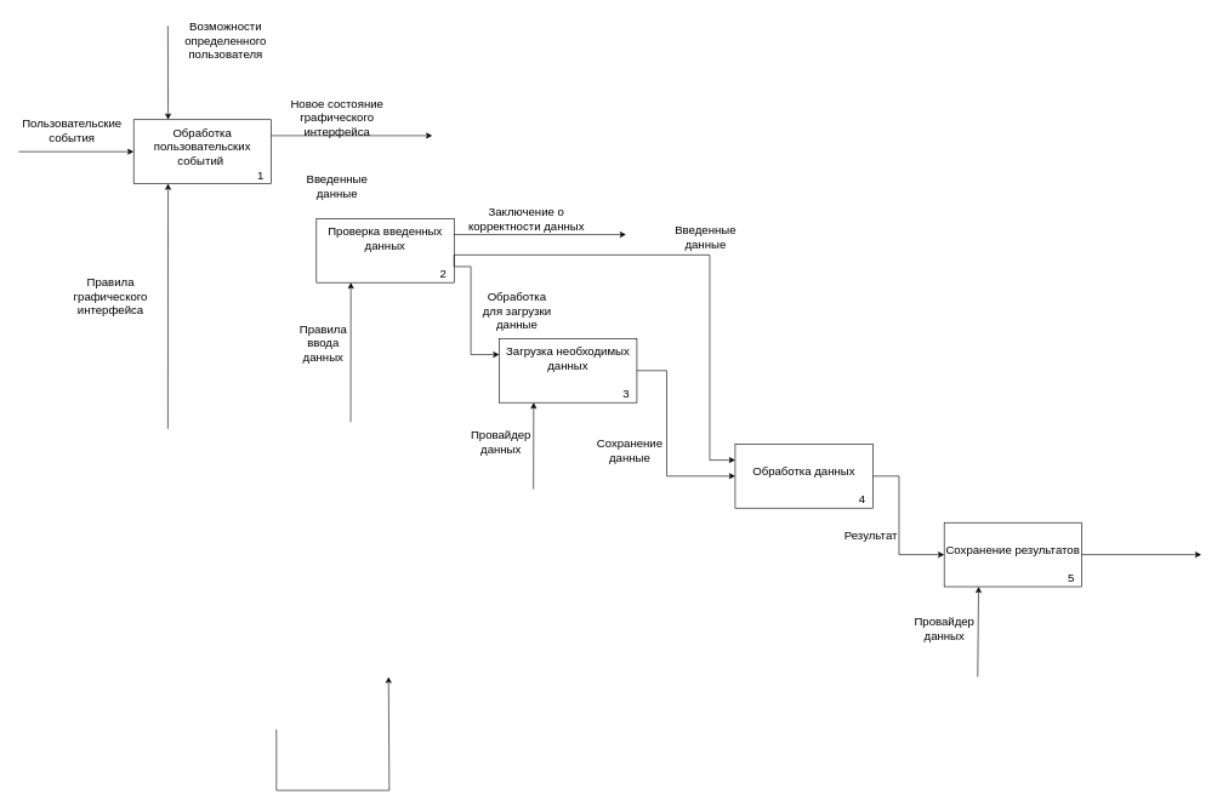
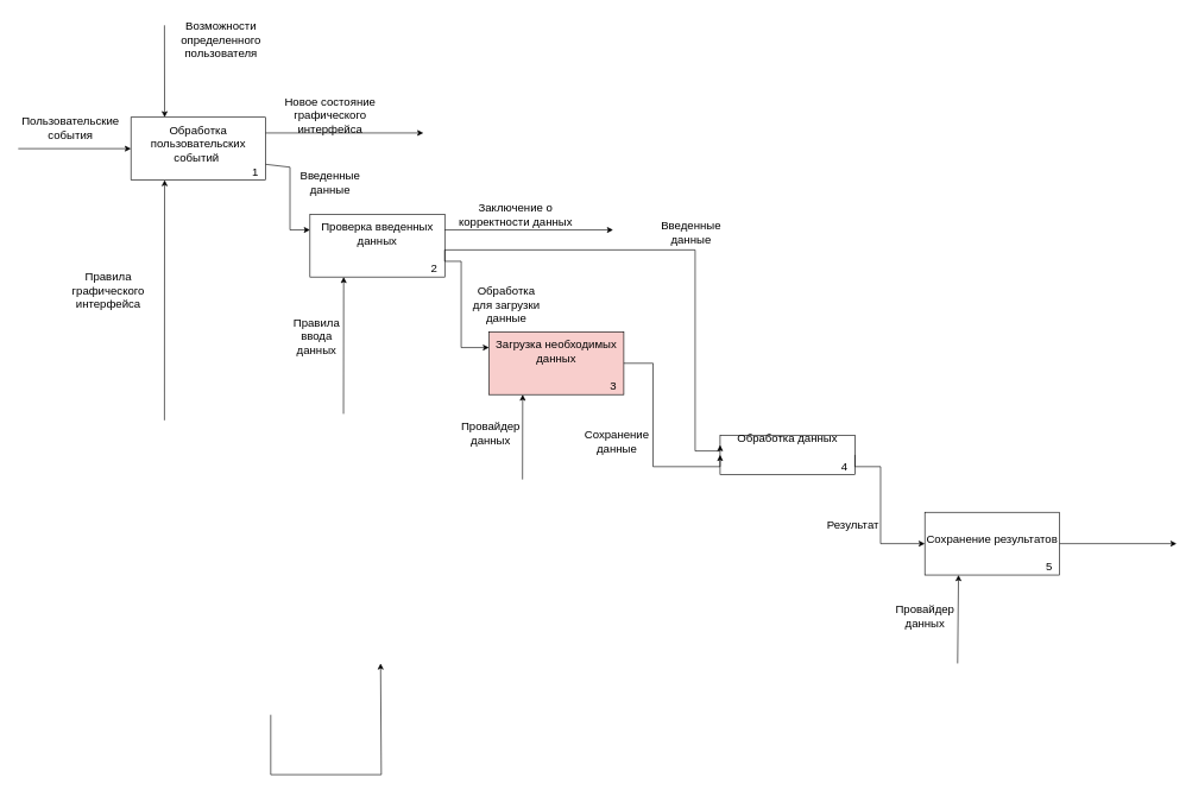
+ <mxCell id="16" value="" style="endArrow=classic;html=1;exitX=1;exitY=0.75;exitDx=0;exitDy=0;entryX=0;entryY=0.25;entryDx=0;entryDy=0;jumpStyle=none;rounded=0;" parent="1" source="2" target="3" edge="1"><mxGeometry width="50" height="50" relative="1" as="geometry"><mxPoint x="661" y="262" as="sourcePoint" /><mxPoint x="711" y="212" as="targetPoint" /><Array as="points"><mxPoint x="406" y="234" /><mxPoint x="406" y="322" /></Array></mxGeometry></mxCell>
- <mxCell id="4" value="&lt;div style=&quot;&quot;&gt;&lt;span style=&quot;font-size: 16px;&quot;&gt;Загрузка необходимых данных&lt;/span&gt;&lt;/div&gt;&lt;div style=&quot;&quot;&gt;&lt;span style=&quot;background-color: initial; font-size: 16px;&quot;&gt;&amp;nbsp;&lt;/span&gt;&lt;/div&gt;&lt;div style=&quot;&quot;&gt;&lt;span style=&quot;font-size: 16px; background-color: initial;&quot;&gt;&lt;span style=&quot;white-space: pre;&quot;&gt;&#09;&lt;/span&gt;&lt;span style=&quot;white-space: pre;&quot;&gt;&#09;&lt;/span&gt;&lt;span style=&quot;white-space: pre;&quot;&gt;&#09;&lt;/span&gt;&lt;span style=&quot;white-space: pre;&quot;&gt;&#09;&lt;/span&gt;&amp;nbsp; &amp;nbsp; 3&lt;/span&gt;&lt;/div&gt;" style="rounded=0;whiteSpace=wrap;html=1;align=center;verticalAlign=bottom;" parent="1" vertex="1"><mxGeometry x="685" y="465" width="189" height="88" as="geometry" /></mxCell>
+ <mxCell id="4" value="&lt;div style=&quot;&quot;&gt;&lt;span style=&quot;font-size: 16px;&quot;&gt;Загрузка необходимых данных&lt;/span&gt;&lt;/div&gt;&lt;div style=&quot;&quot;&gt;&lt;span style=&quot;background-color: initial; font-size: 16px;&quot;&gt;&amp;nbsp;&lt;/span&gt;&lt;/div&gt;&lt;div style=&quot;&quot;&gt;&lt;span style=&quot;font-size: 16px; background-color: initial;&quot;&gt;&lt;span style=&quot;white-space: pre;&quot;&gt;&#09;&lt;/span&gt;&lt;span style=&quot;white-space: pre;&quot;&gt;&#09;&lt;/span&gt;&lt;span style=&quot;white-space: pre;&quot;&gt;&#09;&lt;/span&gt;&lt;span style=&quot;white-space: pre;&quot;&gt;&#09;&lt;/span&gt;&amp;nbsp; &amp;nbsp; 3&lt;/span&gt;&lt;/div&gt;" style="rounded=0;whiteSpace=wrap;html=1;align=center;verticalAlign=bottom;fillColor=#f8cecc;" parent="1" vertex="1"><mxGeometry x="685" y="465" width="189" height="88" as="geometry" /></mxCell>
- <mxCell id="5" value="&lt;div style=&quot;&quot;&gt;&lt;span style=&quot;font-size: 16px;&quot;&gt;Обработка данных&lt;/span&gt;&lt;/div&gt;&lt;div style=&quot;&quot;&gt;&lt;span style=&quot;background-color: initial; font-size: 16px;&quot;&gt;&amp;nbsp;&lt;/span&gt;&lt;/div&gt;&lt;div style=&quot;&quot;&gt;&lt;span style=&quot;font-size: 16px; background-color: initial;&quot;&gt;&lt;span style=&quot;white-space: pre;&quot;&gt;&#09;&lt;/span&gt;&lt;span style=&quot;white-space: pre;&quot;&gt;&#09;&lt;/span&gt;&lt;span style=&quot;white-space: pre;&quot;&gt;&#09;&lt;/span&gt;&lt;span style=&quot;white-space: pre;&quot;&gt;&#09;&lt;/span&gt;&amp;nbsp; &amp;nbsp; 4&lt;/span&gt;&lt;/div&gt;" style="rounded=0;whiteSpace=wrap;html=1;align=center;verticalAlign=bottom;" parent="1" vertex="1"><mxGeometry x="1009" y="610" width="189" height="88" as="geometry" /></mxCell>
+ <mxCell id="5" value="&lt;div style=&quot;&quot;&gt;&lt;span style=&quot;font-size: 16px;&quot;&gt;Обработка данных&lt;/span&gt;&lt;/div&gt;&lt;div style=&quot;&quot;&gt;&lt;span style=&quot;background-color: initial; font-size: 16px;&quot;&gt;&amp;nbsp;&lt;/span&gt;&lt;/div&gt;&lt;div style=&quot;&quot;&gt;&lt;span style=&quot;font-size: 16px; background-color: initial;&quot;&gt;&lt;span style=&quot;white-space: pre;&quot;&gt;&#09;&lt;/span&gt;&lt;span style=&quot;white-space: pre;&quot;&gt;&#09;&lt;/span&gt;&lt;span style=&quot;white-space: pre;&quot;&gt;&#09;&lt;/span&gt;&lt;span style=&quot;white-space: pre;&quot;&gt;&#09;&lt;/span&gt;&amp;nbsp; &amp;nbsp; 4&lt;/span&gt;&lt;/div&gt;" style="rounded=0;whiteSpace=wrap;html=1;align=center;verticalAlign=bottom;" parent="1" vertex="1"><mxGeometry x="1009" y="610" width="189" height="55" as="geometry" /></mxCell>
